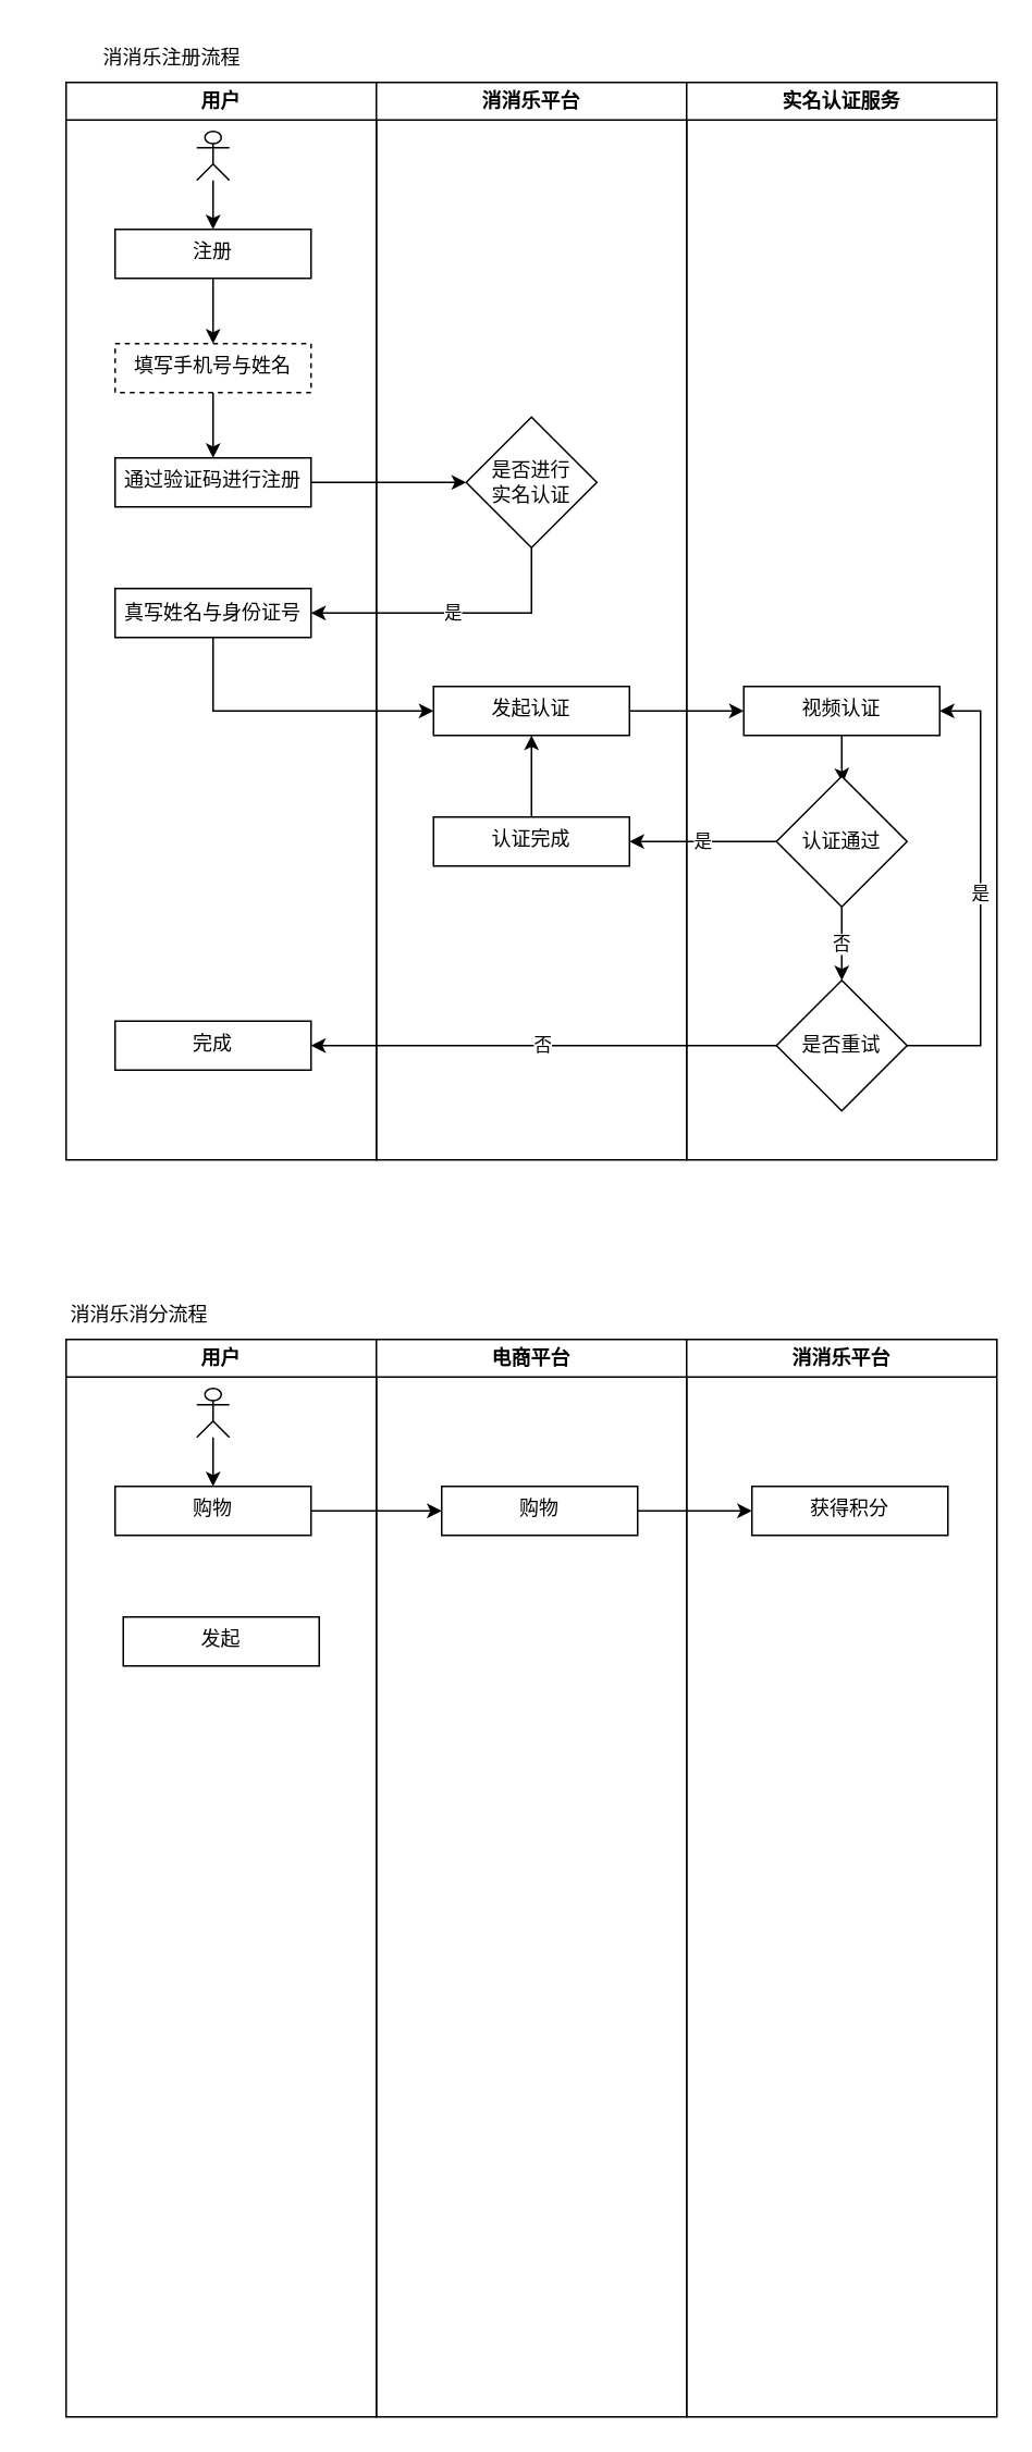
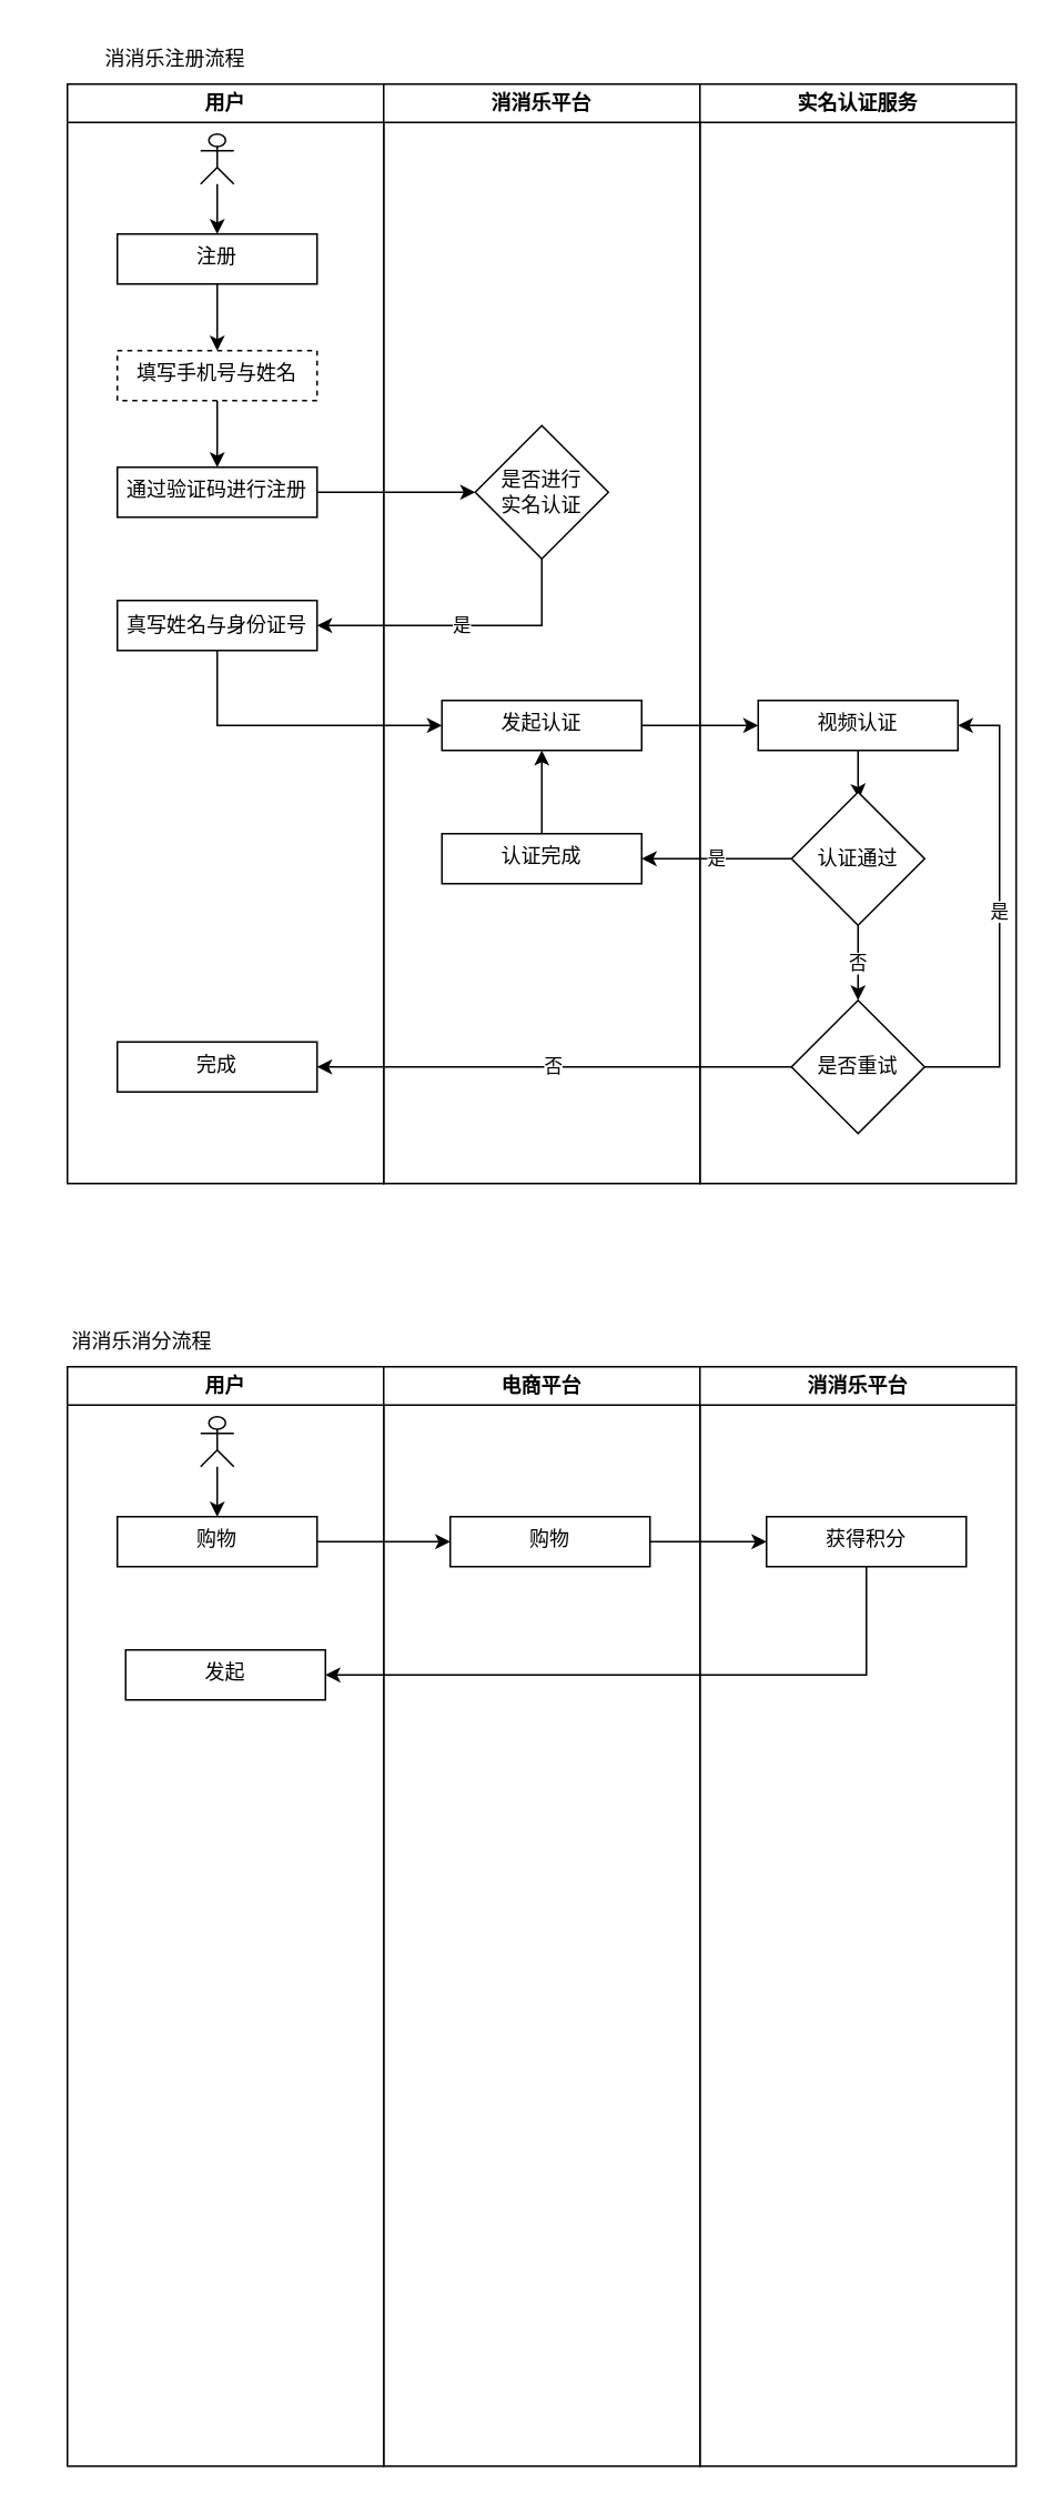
+ <mxCell id="43" value="" style="edgeStyle=orthogonalEdgeStyle;rounded=0;orthogonalLoop=1;jettySize=auto;html=1;entryX=1;entryY=0.5;entryDx=0;entryDy=0;exitX=0.5;exitY=1;exitDx=0;exitDy=0;" edge="1" parent="1" source="40" target="35"><mxGeometry relative="1" as="geometry" /></mxCell>
